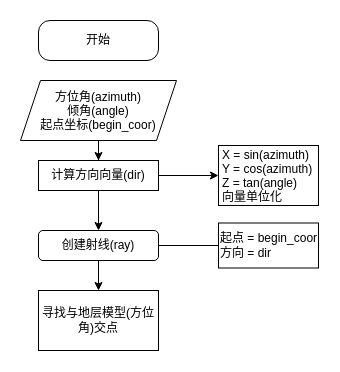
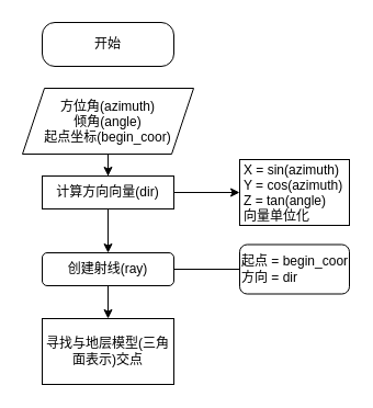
- <mxCell id="12" value="&lt;div&gt;起点 = begin_coor&lt;/div&gt;&lt;div&gt;方向 = dir&lt;/div&gt;" style="whiteSpace=wrap;html=1;spacingTop=0;spacing=2;align=left;" vertex="1" parent="1"><mxGeometry x="218" y="222.5" width="100" height="45" as="geometry" /></mxCell>
+ <mxCell id="12" value="&lt;div&gt;起点 = begin_coor&lt;/div&gt;&lt;div&gt;方向 = dir&lt;/div&gt;" style="whiteSpace=wrap;html=1;spacingTop=0;spacing=2;align=left;rounded=1;" vertex="1" parent="1"><mxGeometry x="218" y="222.5" width="100" height="45" as="geometry" /></mxCell>
- <mxCell id="13" value="寻找与地层模型(方位角)交点" style="whiteSpace=wrap;html=1;spacingTop=0;spacing=0;" vertex="1" parent="1"><mxGeometry x="38" y="290" width="120" height="60" as="geometry" /></mxCell>
+ <mxCell id="13" value="寻找与地层模型(三角面表示)交点" style="whiteSpace=wrap;html=1;spacingTop=0;spacing=0;" vertex="1" parent="1"><mxGeometry x="38" y="290" width="120" height="60" as="geometry" /></mxCell>
